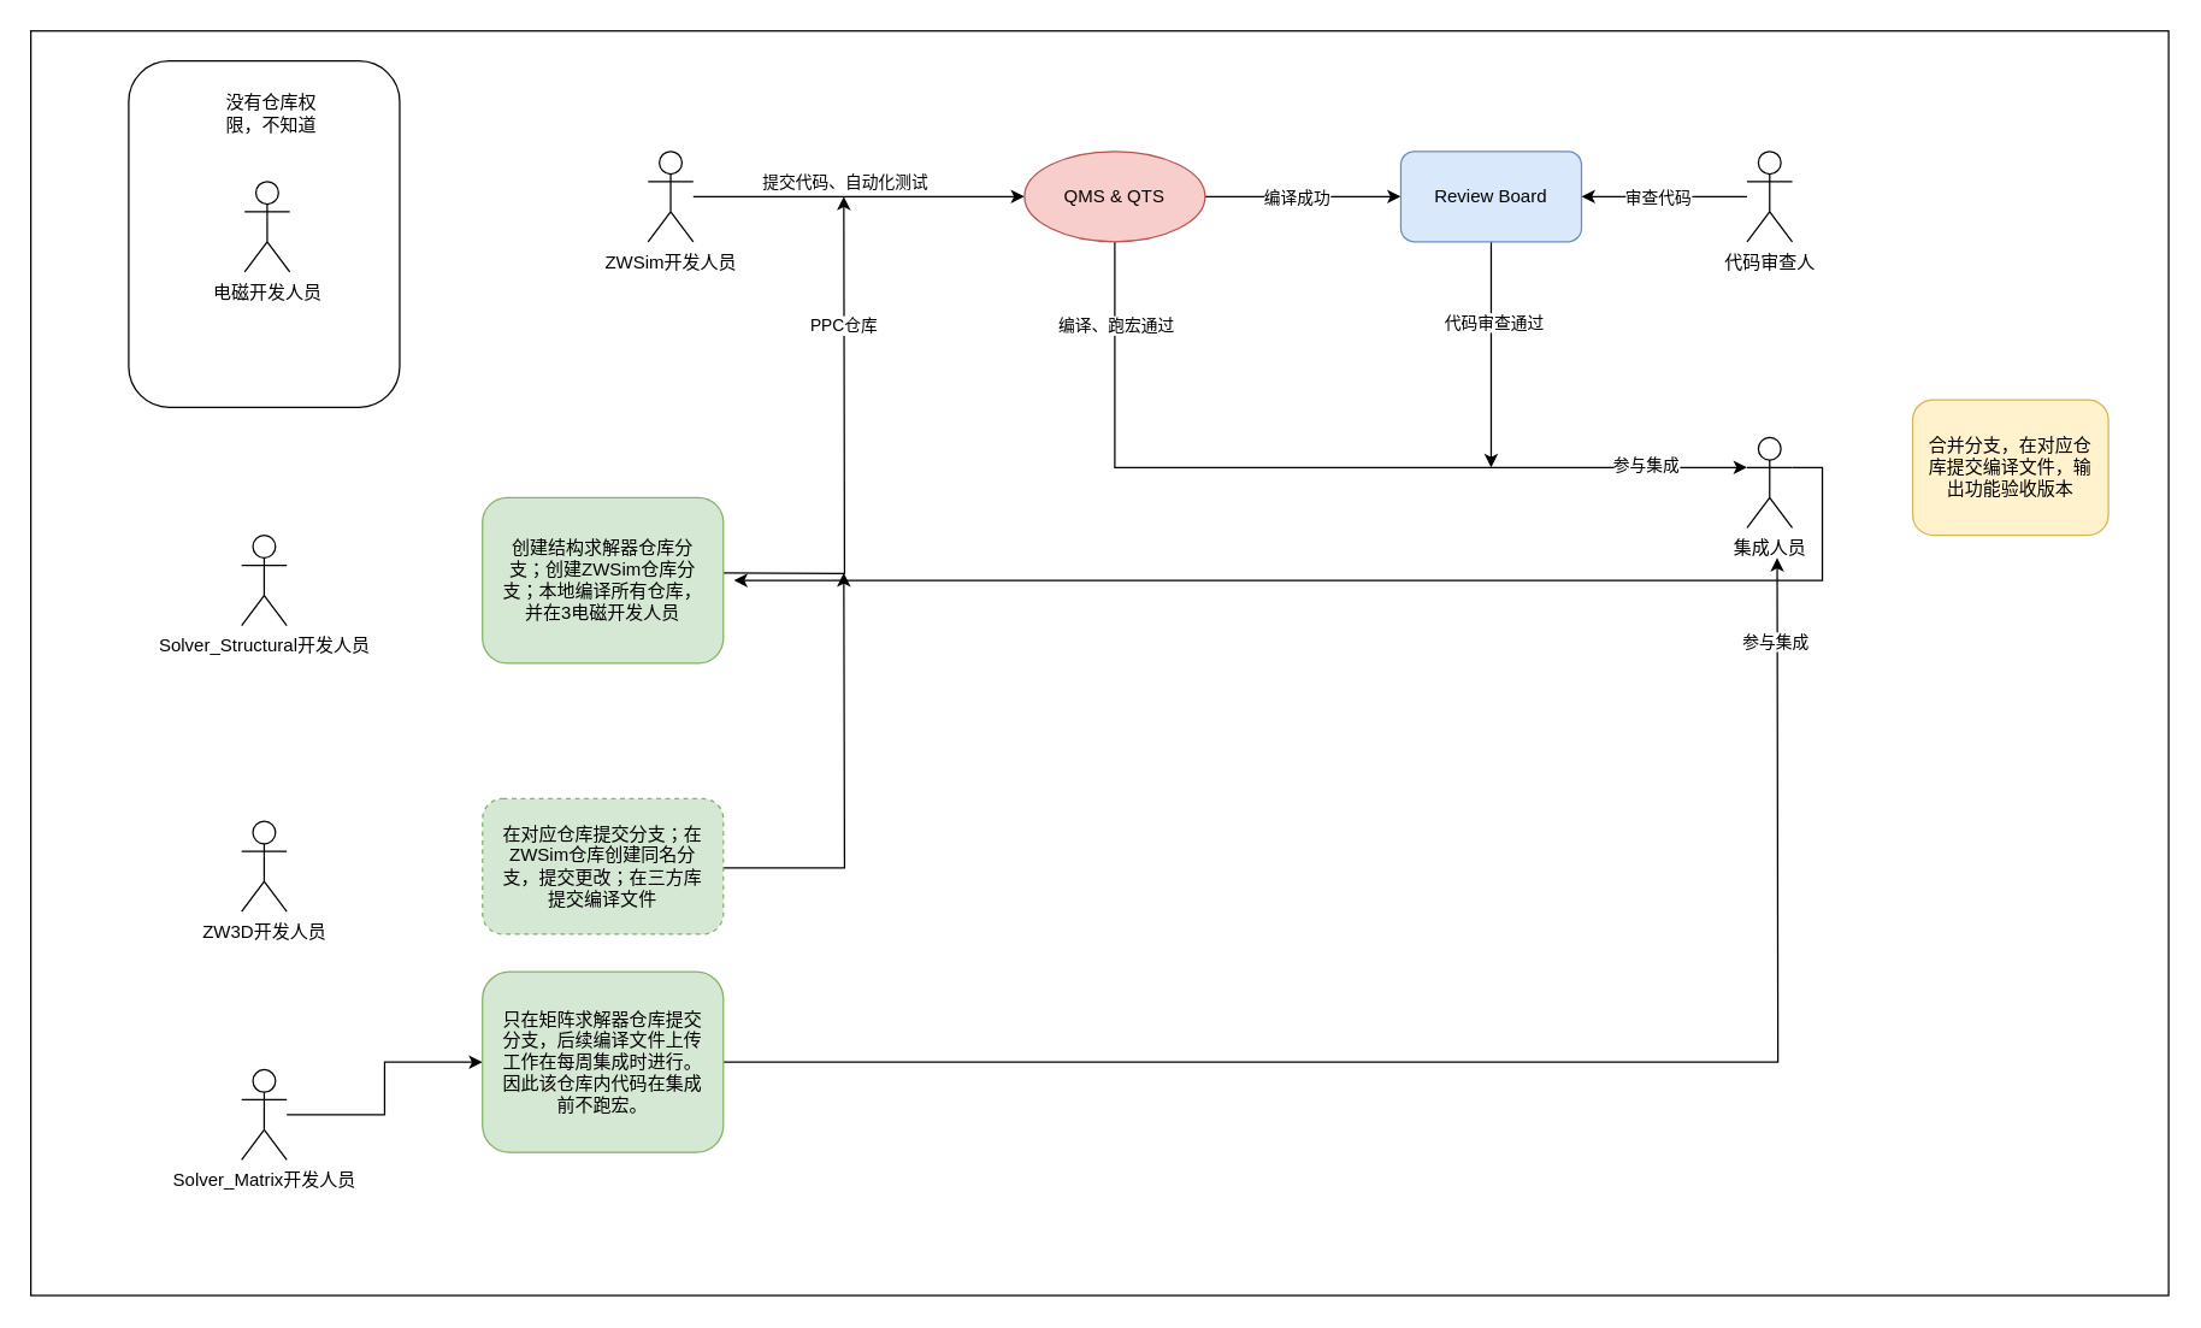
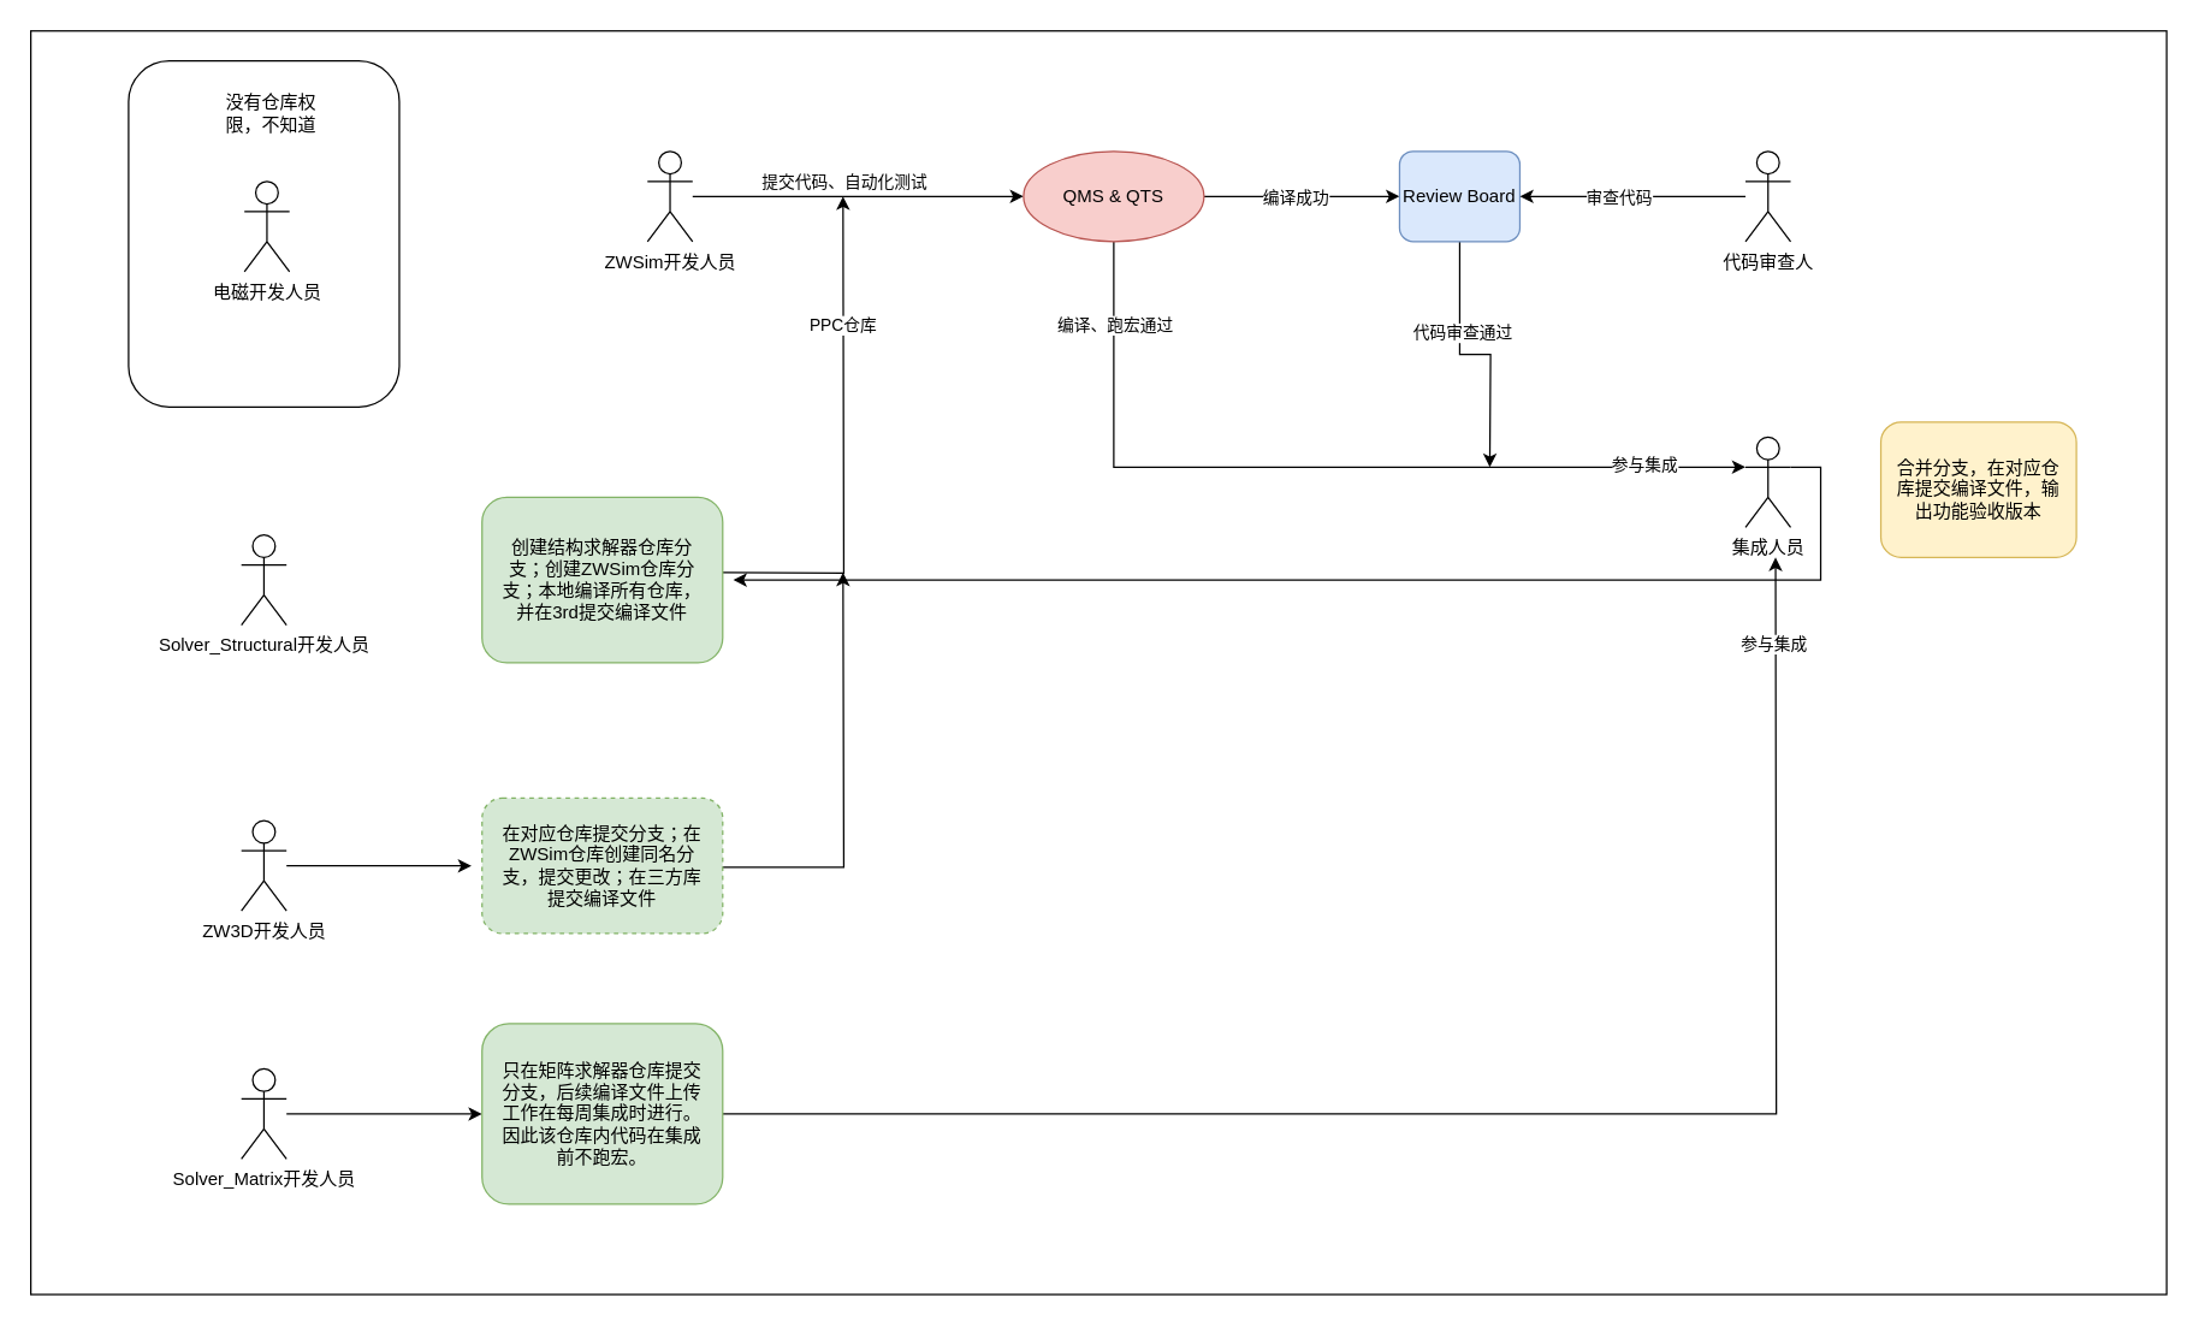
- <mxCell id="16" value="Review Board" style="rounded=1;whiteSpace=wrap;html=1;fillColor=#dae8fc;strokeColor=#6c8ebf;" vertex="1" parent="1"><mxGeometry x="930" y="100" width="120" height="60" as="geometry" /></mxCell>
+ <mxCell id="16" value="Review Board" style="rounded=1;whiteSpace=wrap;html=1;fillColor=#dae8fc;strokeColor=#6c8ebf;" vertex="1" parent="1"><mxGeometry x="930" y="100" width="80" height="60" as="geometry" /></mxCell>
- <mxCell id="36" value="合并分支，在对应仓库提交编译文件，输出功能验收版本" style="rounded=1;whiteSpace=wrap;html=1;fillColor=#fff2cc;strokeColor=#d6b656;spacing=12;" vertex="1" parent="1"><mxGeometry x="1270" y="265" width="130" height="90" as="geometry" /></mxCell>
+ <mxCell id="36" value="合并分支，在对应仓库提交编译文件，输出功能验收版本" style="rounded=1;whiteSpace=wrap;html=1;fillColor=#fff2cc;strokeColor=#d6b656;spacing=12;" vertex="1" parent="1"><mxGeometry x="1250" y="280" width="130" height="90" as="geometry" /></mxCell>
- <mxCell id="24" value="创建结构求解器仓库分支；创建ZWSim仓库分支；本地编译所有仓库，并在3电磁开发人员" style="rounded=1;whiteSpace=wrap;html=1;perimeterSpacing=7;verticalAlign=middle;spacing=13;fillColor=#d5e8d4;strokeColor=#82b366;" vertex="1" parent="1"><mxGeometry x="320" y="330" width="160" height="110" as="geometry" /></mxCell>
+ <mxCell id="24" value="创建结构求解器仓库分支；创建ZWSim仓库分支；本地编译所有仓库，并在3rd提交编译文件" style="rounded=1;whiteSpace=wrap;html=1;perimeterSpacing=7;verticalAlign=middle;spacing=13;fillColor=#d5e8d4;strokeColor=#82b366;" vertex="1" parent="1"><mxGeometry x="320" y="330" width="160" height="110" as="geometry" /></mxCell>
+ <mxCell id="25" style="edgeStyle=orthogonalEdgeStyle;rounded=0;orthogonalLoop=1;jettySize=auto;html=1;entryX=0;entryY=0.5;entryDx=0;entryDy=0;" edge="1" parent="1" source="26" target="28"><mxGeometry relative="1" as="geometry" /></mxCell>
- <mxCell id="33" value="只在矩阵求解器仓库提交分支，后续编译文件上传工作在每周集成时进行。因此该仓库内代码在集成前不跑宏。" style="rounded=1;whiteSpace=wrap;html=1;spacing=13;fillColor=#d5e8d4;strokeColor=#82b366;" vertex="1" parent="1"><mxGeometry x="320" y="645" width="160" height="120" as="geometry" /></mxCell>
+ <mxCell id="33" value="只在矩阵求解器仓库提交分支，后续编译文件上传工作在每周集成时进行。因此该仓库内代码在集成前不跑宏。" style="rounded=1;whiteSpace=wrap;html=1;spacing=13;fillColor=#d5e8d4;strokeColor=#82b366;" vertex="1" parent="1"><mxGeometry x="320" y="680" width="160" height="120" as="geometry" /></mxCell>
